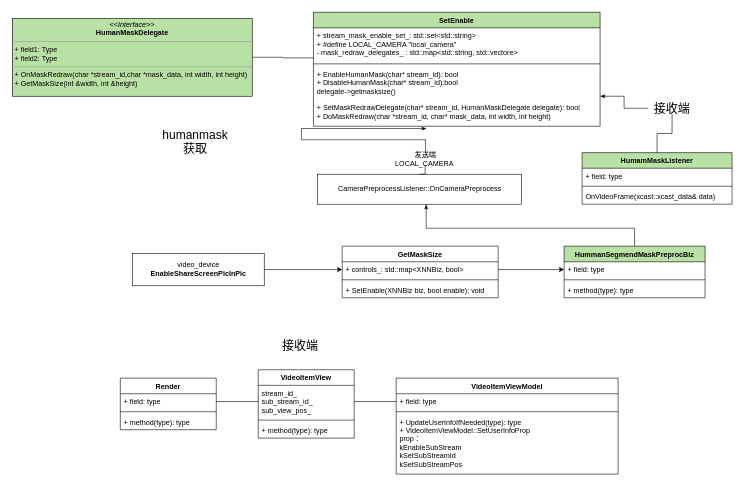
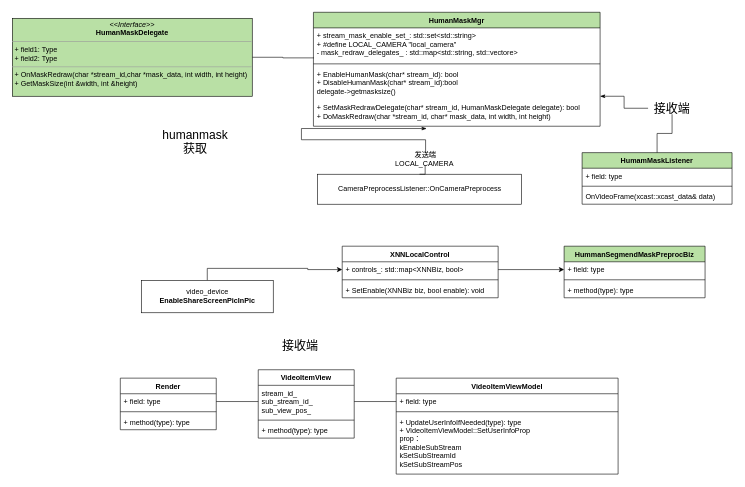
- <mxCell id="2" value="SetEnable" style="swimlane;fontStyle=1;align=center;verticalAlign=top;childLayout=stackLayout;horizontal=1;startSize=26;horizontalStack=0;resizeParent=1;resizeParentMax=0;resizeLast=0;collapsible=1;marginBottom=0;fillColor=#B9E0A5;" vertex="1" parent="1"><mxGeometry x="522" y="20" width="478" height="190" as="geometry" /></mxCell>
+ <mxCell id="2" value="HumanMaskMgr" style="swimlane;fontStyle=1;align=center;verticalAlign=top;childLayout=stackLayout;horizontal=1;startSize=26;horizontalStack=0;resizeParent=1;resizeParentMax=0;resizeLast=0;collapsible=1;marginBottom=0;fillColor=#B9E0A5;" vertex="1" parent="1"><mxGeometry x="522" y="20" width="478" height="190" as="geometry" /></mxCell>
- <mxCell id="13" style="edgeStyle=orthogonalEdgeStyle;rounded=0;orthogonalLoop=1;jettySize=auto;html=1;endArrow=classicThin;endFill=1;" edge="1" parent="1" source="14" target="19"><mxGeometry relative="1" as="geometry"><Array as="points"><mxPoint x="1058" y="380" /><mxPoint x="710" y="380" /></Array></mxGeometry></mxCell>
- <mxCell id="6" value="GetMaskSize" style="swimlane;fontStyle=1;align=center;verticalAlign=top;childLayout=stackLayout;horizontal=1;startSize=26;horizontalStack=0;resizeParent=1;resizeParentMax=0;resizeLast=0;collapsible=1;marginBottom=0;" vertex="1" parent="1"><mxGeometry x="570" y="410" width="260" height="86" as="geometry" /></mxCell>
+ <mxCell id="6" value="XNNLocalControl" style="swimlane;fontStyle=1;align=center;verticalAlign=top;childLayout=stackLayout;horizontal=1;startSize=26;horizontalStack=0;resizeParent=1;resizeParentMax=0;resizeLast=0;collapsible=1;marginBottom=0;" vertex="1" parent="1"><mxGeometry x="570" y="410" width="260" height="86" as="geometry" /></mxCell>
- <mxCell id="11" value="video_device&lt;br&gt;&lt;b&gt;EnableShareScreenPicInPic&lt;/b&gt;" style="html=1;" vertex="1" parent="1"><mxGeometry x="220" y="422" width="220" height="54" as="geometry" /></mxCell>
+ <mxCell id="11" value="video_device&lt;br&gt;&lt;b&gt;EnableShareScreenPicInPic&lt;/b&gt;" style="html=1;" vertex="1" parent="1"><mxGeometry x="235" y="467" width="220" height="54" as="geometry" /></mxCell>
